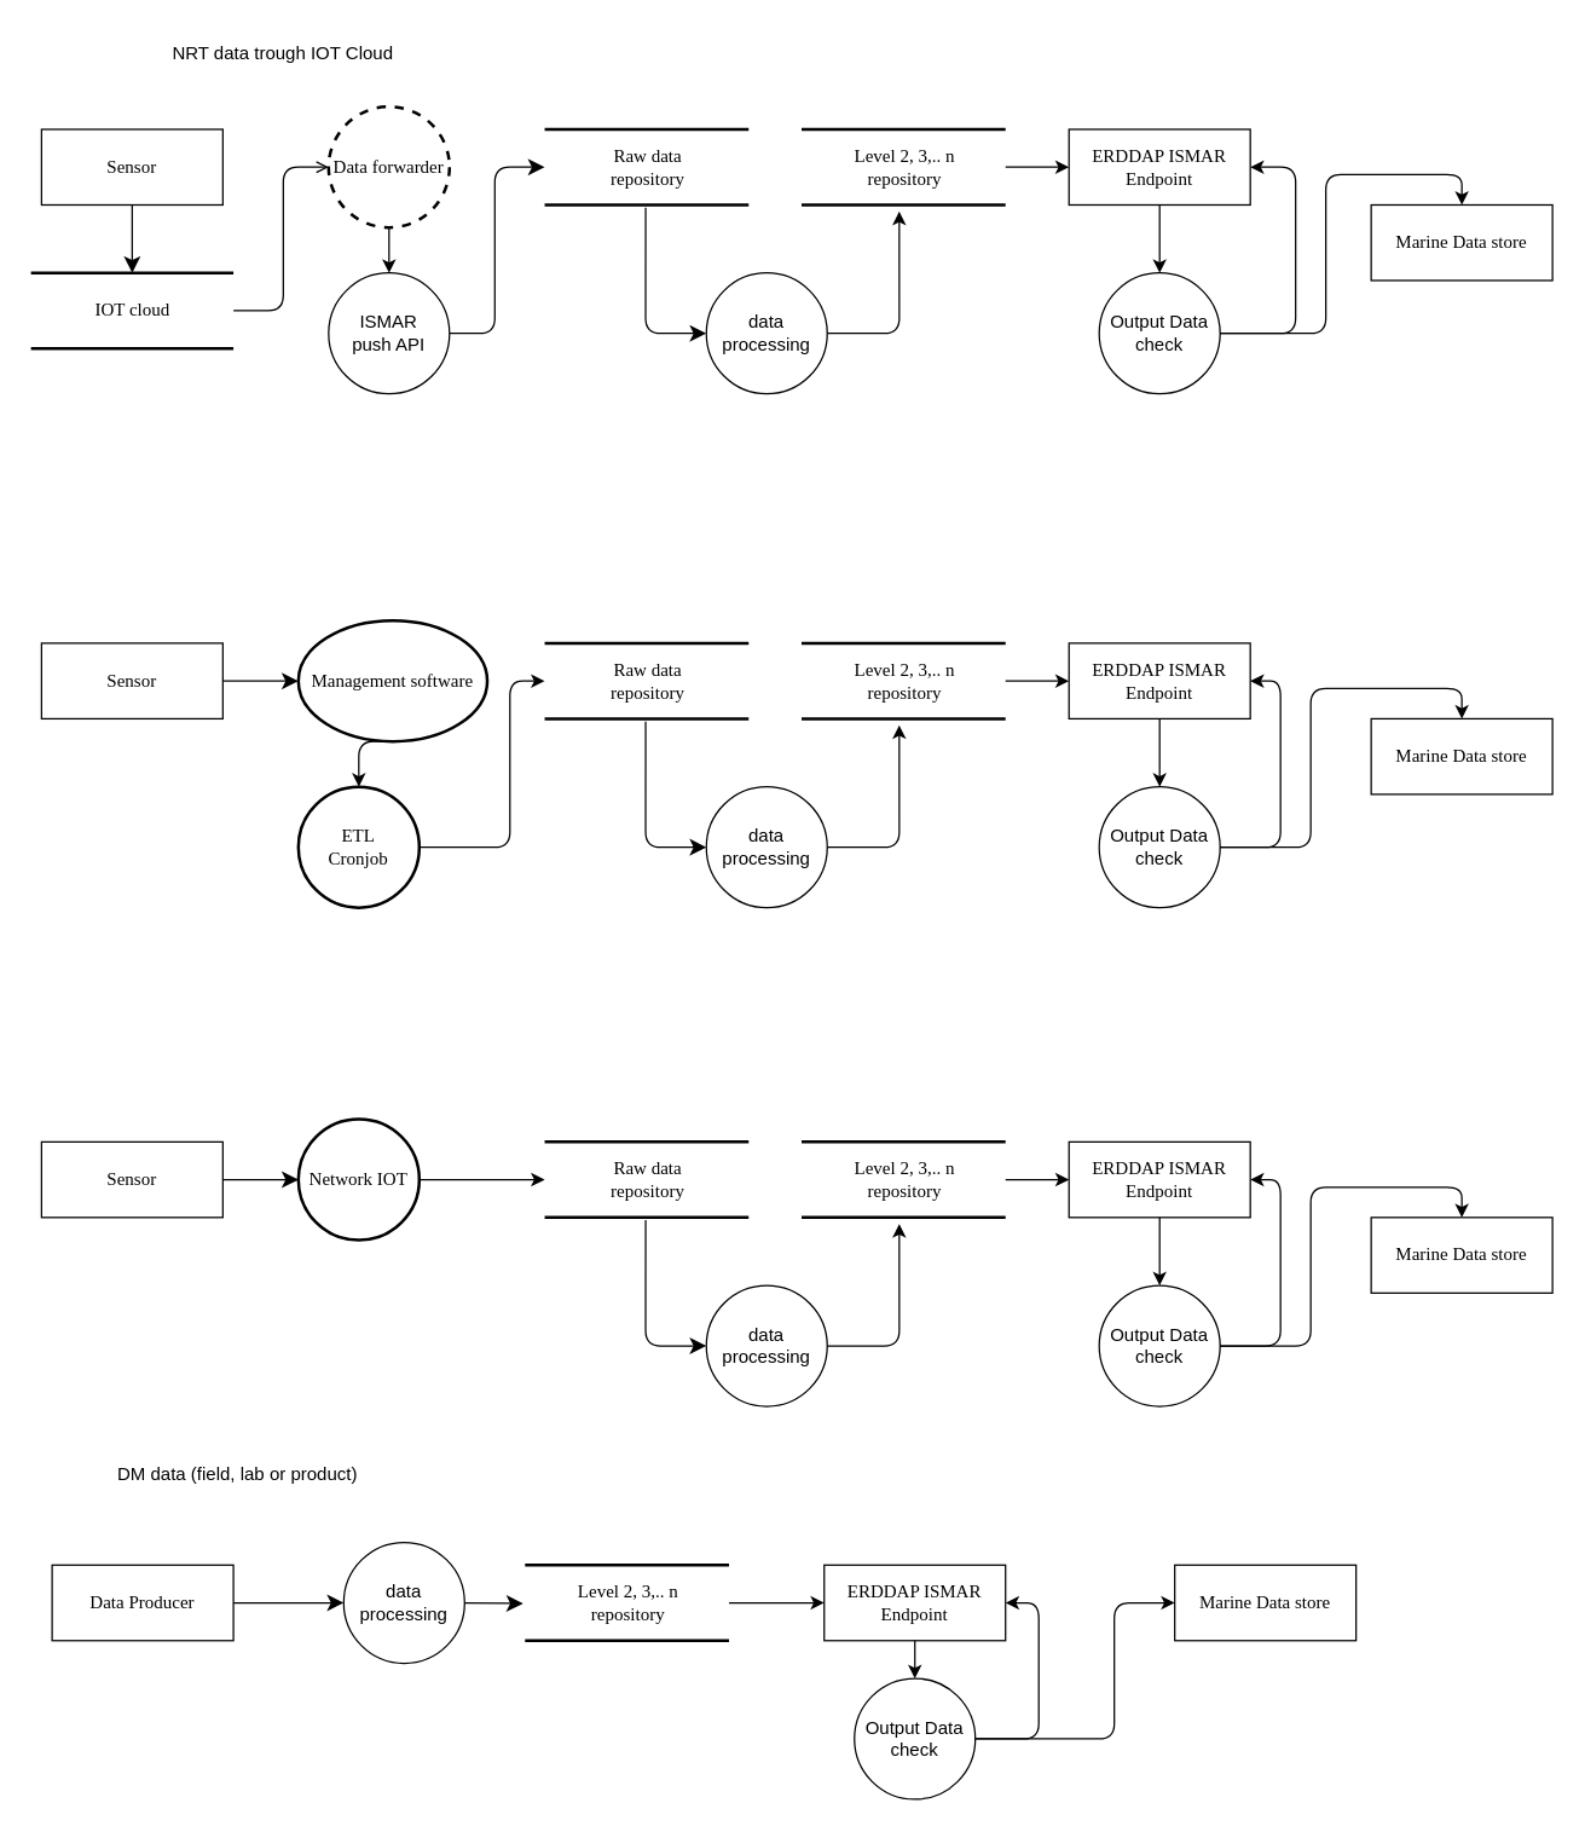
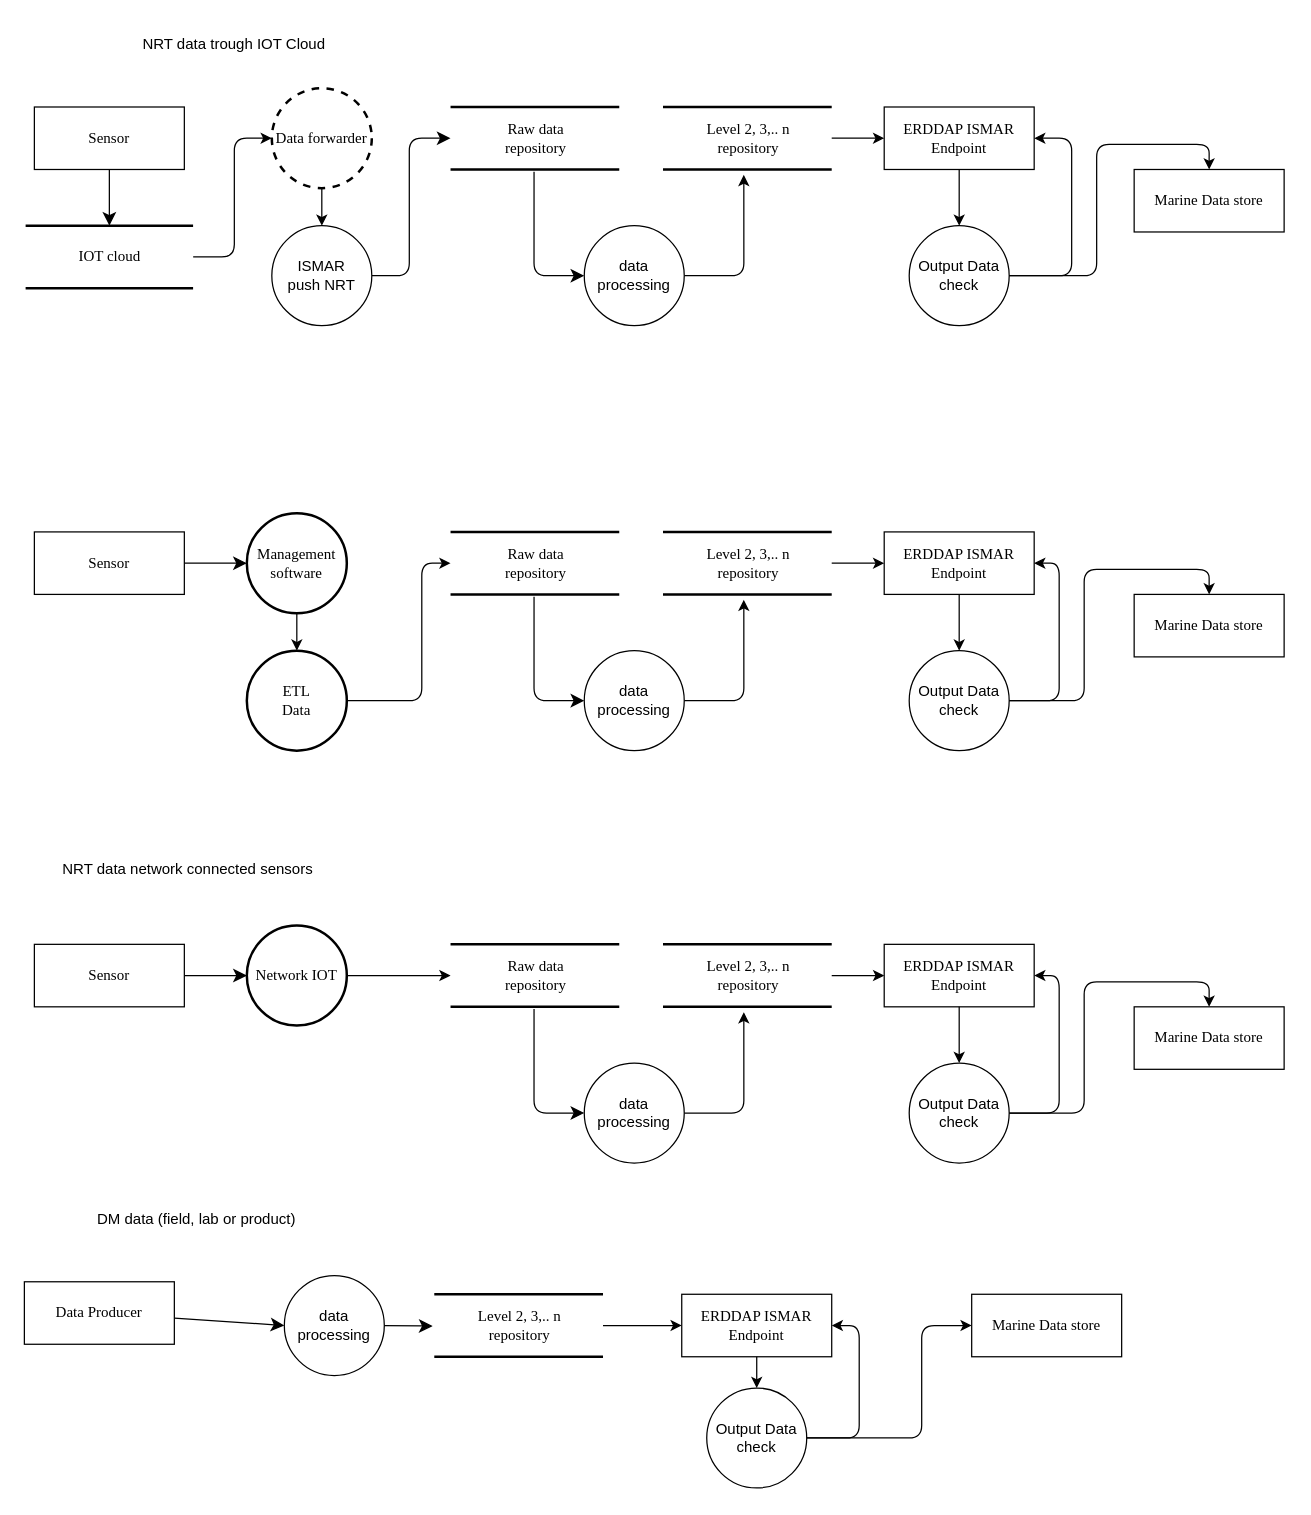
- <mxCell id="6" value="" style="edgeStyle=orthogonalEdgeStyle;rounded=1;orthogonalLoop=1;jettySize=auto;html=1;curved=0;endArrow=open;" edge="1" parent="1" source="7" target="10"><mxGeometry relative="1" as="geometry"><mxPoint x="217" y="90" as="targetPoint" /><Array as="points"><mxPoint x="187" y="205" /><mxPoint x="187" y="110" /></Array></mxGeometry></mxCell>
+ <mxCell id="6" value="" style="edgeStyle=orthogonalEdgeStyle;rounded=1;orthogonalLoop=1;jettySize=auto;html=1;curved=0;" edge="1" parent="1" source="7" target="10"><mxGeometry relative="1" as="geometry"><mxPoint x="217" y="90" as="targetPoint" /><Array as="points"><mxPoint x="187" y="205" /><mxPoint x="187" y="110" /></Array></mxGeometry></mxCell>
- <mxCell id="9" value="&lt;div&gt;ISMAR&lt;/div&gt;&lt;div&gt;push API&lt;br&gt;&lt;/div&gt;" style="ellipse;whiteSpace=wrap;html=1;aspect=fixed;" vertex="1" parent="1"><mxGeometry x="217" y="180" width="80" height="80" as="geometry" /></mxCell>
+ <mxCell id="9" value="&lt;div&gt;ISMAR&lt;/div&gt;&lt;div&gt;push NRT&lt;br&gt;&lt;/div&gt;" style="ellipse;whiteSpace=wrap;html=1;aspect=fixed;" vertex="1" parent="1"><mxGeometry x="217" y="180" width="80" height="80" as="geometry" /></mxCell>
- <mxCell id="28" value="Management software" style="ellipse;whiteSpace=wrap;html=1;fontFamily=Verdana;rounded=0;shadow=0;comic=0;labelBackgroundColor=none;strokeWidth=2;" vertex="1" parent="1"><mxGeometry x="197" y="410" width="125" height="80" as="geometry" /></mxCell>
+ <mxCell id="28" value="Management software" style="ellipse;whiteSpace=wrap;html=1;fontFamily=Verdana;rounded=0;shadow=0;comic=0;labelBackgroundColor=none;strokeWidth=2;" vertex="1" parent="1"><mxGeometry x="197" y="410" width="80" height="80" as="geometry" /></mxCell>
- <mxCell id="40" value="ETL&lt;br&gt; Cronjob" style="ellipse;whiteSpace=wrap;html=1;fontFamily=Verdana;rounded=0;shadow=0;comic=0;labelBackgroundColor=none;strokeWidth=2;" vertex="1" parent="1"><mxGeometry x="197" y="520" width="80" height="80" as="geometry" /></mxCell>
+ <mxCell id="40" value="ETL&lt;br&gt; Data" style="ellipse;whiteSpace=wrap;html=1;fontFamily=Verdana;rounded=0;shadow=0;comic=0;labelBackgroundColor=none;strokeWidth=2;" vertex="1" parent="1"><mxGeometry x="197" y="520" width="80" height="80" as="geometry" /></mxCell>
+ <mxCell id="16" value="&lt;div&gt;NRT data network connected sensors&lt;/div&gt;" style="text;html=1;align=center;verticalAlign=middle;whiteSpace=wrap;rounded=0;" vertex="1" parent="1"><mxGeometry x="20" y="680" width="260" height="30" as="geometry" /></mxCell>
- <mxCell id="60" value="Data Producer" style="whiteSpace=wrap;html=1;rounded=0;shadow=0;comic=0;labelBackgroundColor=none;strokeWidth=1;fontFamily=Verdana;fontSize=12;align=center;" vertex="1" parent="1"><mxGeometry x="34" y="1035" width="120" height="50" as="geometry" /></mxCell>
+ <mxCell id="60" value="Data Producer" style="whiteSpace=wrap;html=1;rounded=0;shadow=0;comic=0;labelBackgroundColor=none;strokeWidth=1;fontFamily=Verdana;fontSize=12;align=center;" vertex="1" parent="1"><mxGeometry x="19" y="1025" width="120" height="50" as="geometry" /></mxCell>
